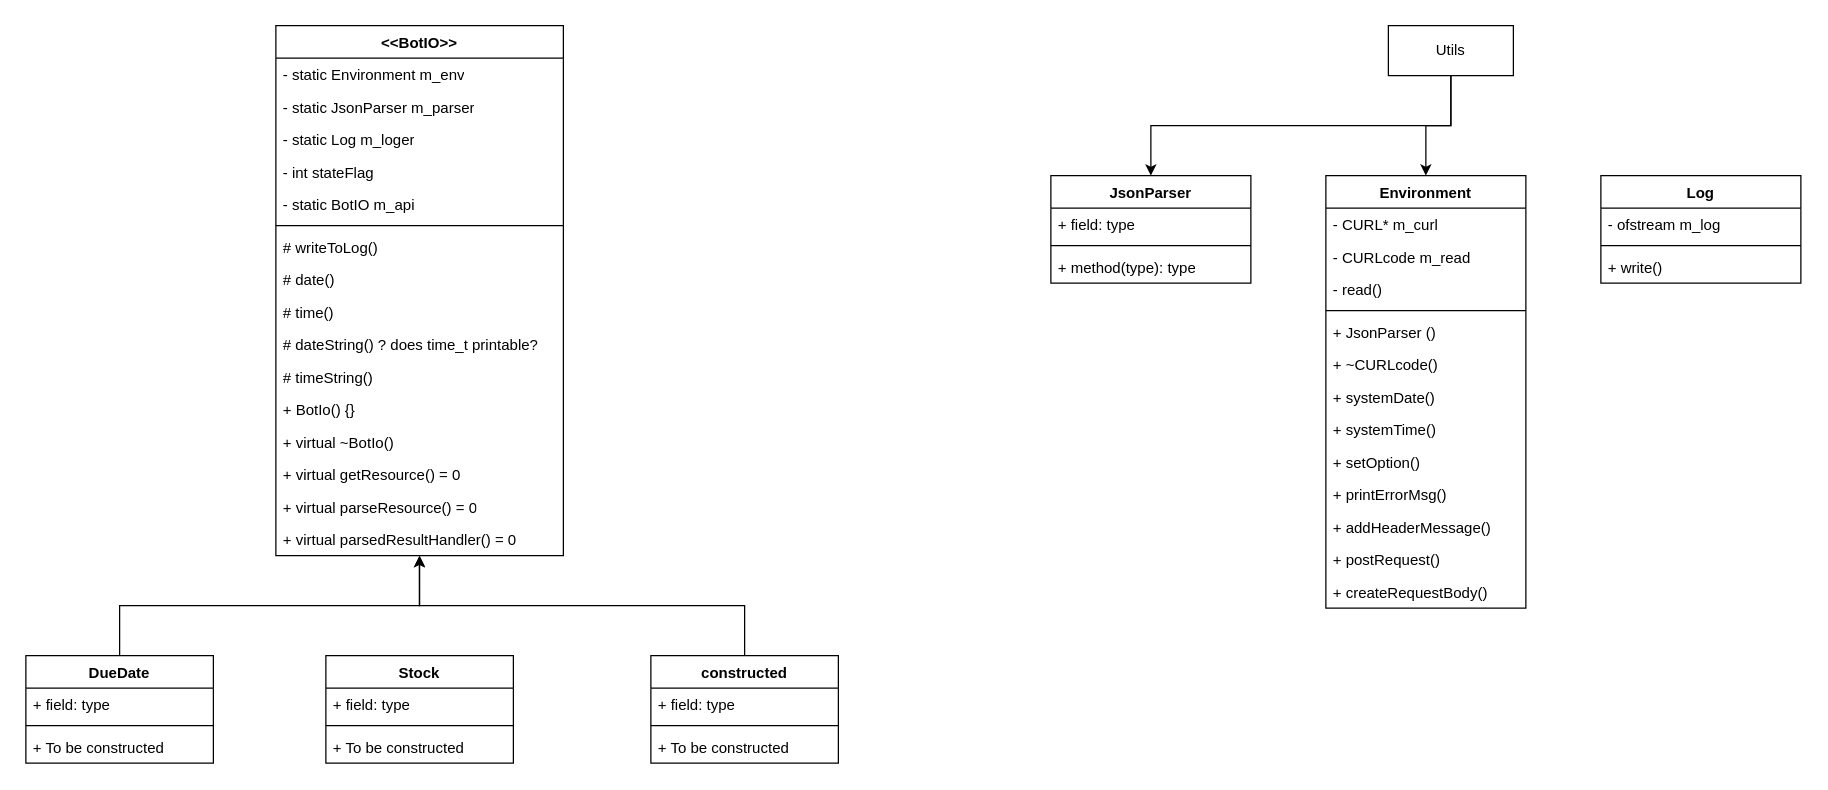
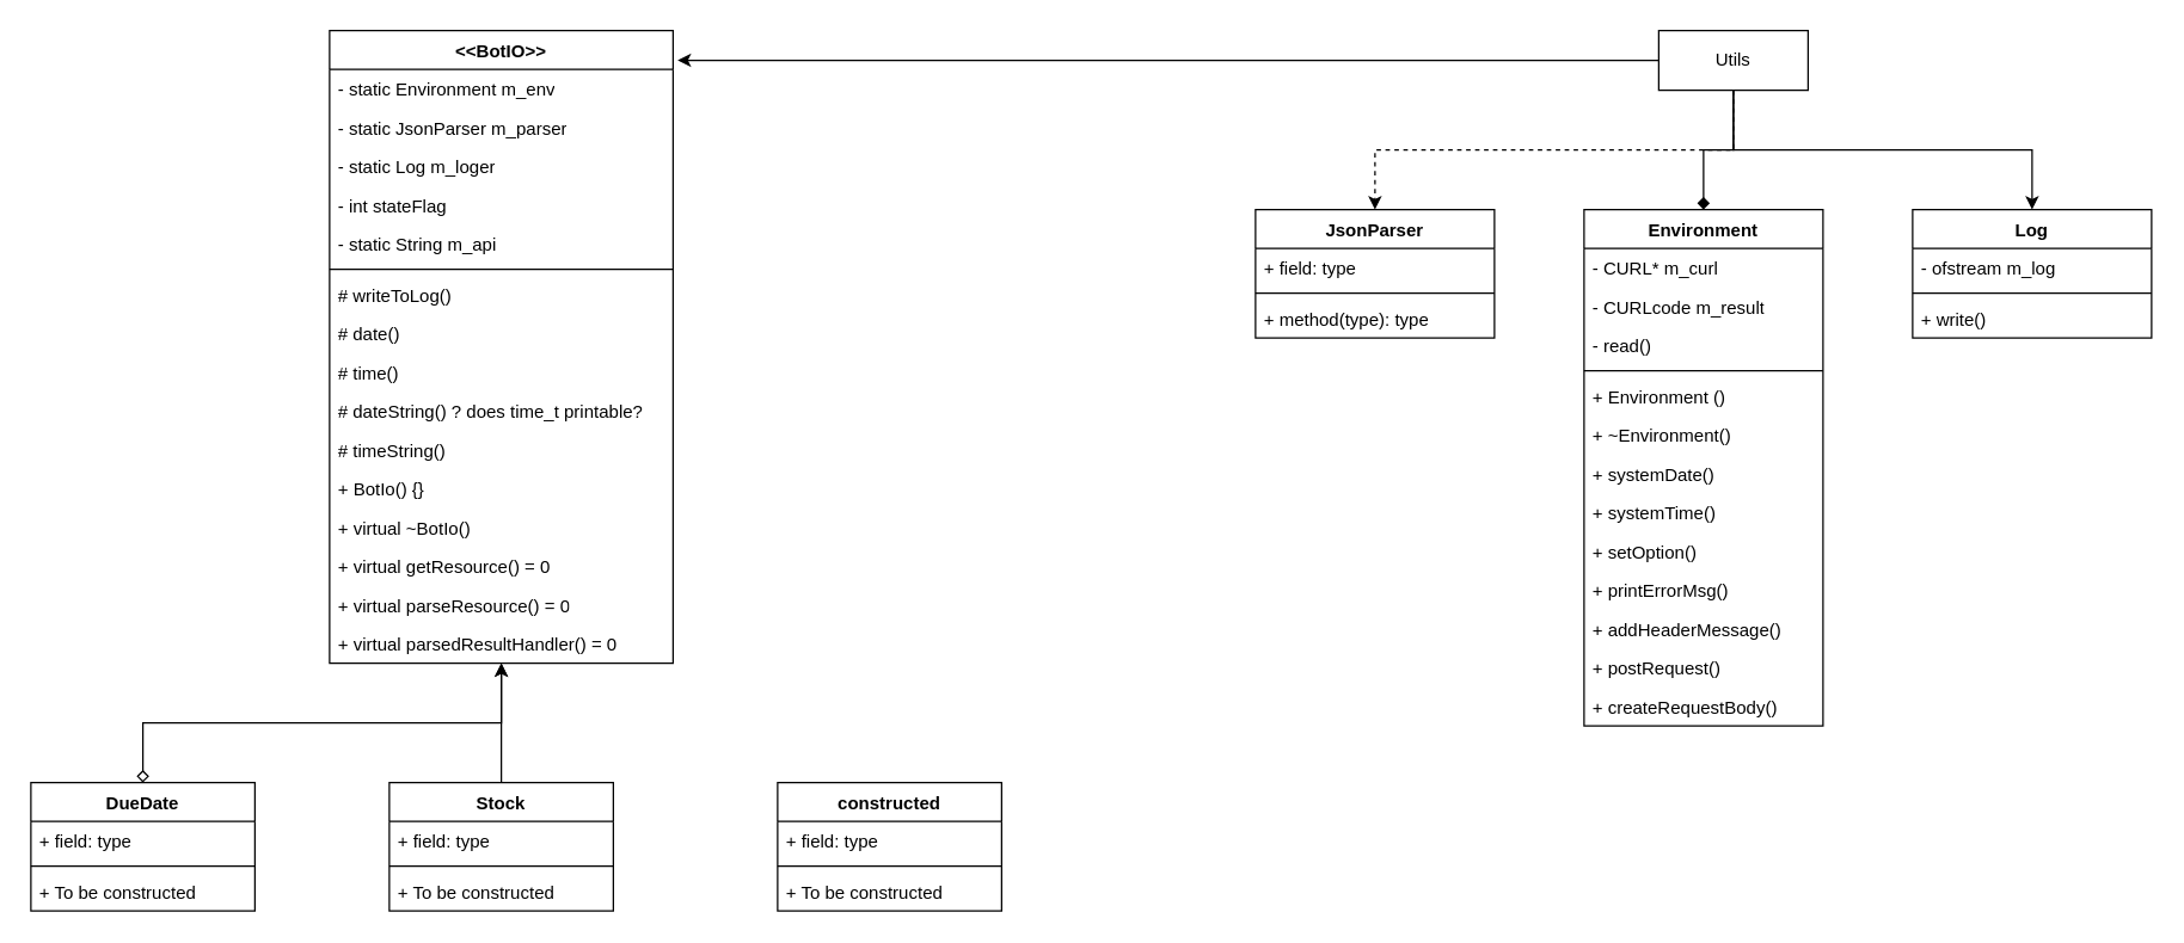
+ <mxCell id="59" style="edgeStyle=orthogonalEdgeStyle;rounded=0;orthogonalLoop=1;jettySize=auto;html=1;exitX=0;exitY=0.5;exitDx=0;exitDy=0;entryX=1.013;entryY=0.047;entryDx=0;entryDy=0;entryPerimeter=0;" edge="1" parent="1" source="60" target="3"><mxGeometry relative="1" as="geometry" /></mxCell>
- <mxCell id="56" style="edgeStyle=orthogonalEdgeStyle;rounded=0;orthogonalLoop=1;jettySize=auto;html=1;exitX=0.5;exitY=1;exitDx=0;exitDy=0;" edge="1" parent="1" source="60" target="24"><mxGeometry relative="1" as="geometry" /></mxCell>
+ <mxCell id="56" style="edgeStyle=orthogonalEdgeStyle;rounded=0;orthogonalLoop=1;jettySize=auto;html=1;exitX=0.5;exitY=1;exitDx=0;exitDy=0;dashed=1;" edge="1" parent="1" source="60" target="24"><mxGeometry relative="1" as="geometry" /></mxCell>
+ <mxCell id="58" style="edgeStyle=orthogonalEdgeStyle;rounded=0;orthogonalLoop=1;jettySize=auto;html=1;exitX=0.5;exitY=1;exitDx=0;exitDy=0;entryX=0.5;entryY=0;entryDx=0;entryDy=0;" edge="1" parent="1" source="60" target="20"><mxGeometry relative="1" as="geometry" /></mxCell>
- <mxCell id="57" style="edgeStyle=orthogonalEdgeStyle;rounded=0;orthogonalLoop=1;jettySize=auto;html=1;exitX=0.5;exitY=1;exitDx=0;exitDy=0;entryX=0.5;entryY=0;entryDx=0;entryDy=0;" edge="1" parent="1" source="60" target="28"><mxGeometry relative="1" as="geometry" /></mxCell>
+ <mxCell id="57" style="edgeStyle=orthogonalEdgeStyle;rounded=0;orthogonalLoop=1;jettySize=auto;html=1;exitX=0.5;exitY=1;exitDx=0;exitDy=0;entryX=0.5;entryY=0;entryDx=0;entryDy=0;endArrow=diamond;" edge="1" parent="1" source="60" target="28"><mxGeometry relative="1" as="geometry" /></mxCell>
- <mxCell id="8" value="- static BotIO m_api" style="text;strokeColor=none;fillColor=none;align=left;verticalAlign=top;spacingLeft=4;spacingRight=4;overflow=hidden;rotatable=0;points=[[0,0.5],[1,0.5]];portConstraint=eastwest;whiteSpace=wrap;html=1;" parent="3" vertex="1"><mxGeometry y="130" width="230" height="26" as="geometry" /></mxCell>
+ <mxCell id="8" value="- static String m_api" style="text;strokeColor=none;fillColor=none;align=left;verticalAlign=top;spacingLeft=4;spacingRight=4;overflow=hidden;rotatable=0;points=[[0,0.5],[1,0.5]];portConstraint=eastwest;whiteSpace=wrap;html=1;" parent="3" vertex="1"><mxGeometry y="130" width="230" height="26" as="geometry" /></mxCell>
- <mxCell id="30" value="- CURLcode m_read" style="text;strokeColor=none;fillColor=none;align=left;verticalAlign=top;spacingLeft=4;spacingRight=4;overflow=hidden;rotatable=0;points=[[0,0.5],[1,0.5]];portConstraint=eastwest;whiteSpace=wrap;html=1;" parent="28" vertex="1"><mxGeometry y="52" width="160" height="26" as="geometry" /></mxCell>
+ <mxCell id="30" value="- CURLcode m_result" style="text;strokeColor=none;fillColor=none;align=left;verticalAlign=top;spacingLeft=4;spacingRight=4;overflow=hidden;rotatable=0;points=[[0,0.5],[1,0.5]];portConstraint=eastwest;whiteSpace=wrap;html=1;" parent="28" vertex="1"><mxGeometry y="52" width="160" height="26" as="geometry" /></mxCell>
- <mxCell id="33" value="+ JsonParser ()&amp;nbsp;" style="text;strokeColor=none;fillColor=none;align=left;verticalAlign=top;spacingLeft=4;spacingRight=4;overflow=hidden;rotatable=0;points=[[0,0.5],[1,0.5]];portConstraint=eastwest;whiteSpace=wrap;html=1;" parent="28" vertex="1"><mxGeometry y="112" width="160" height="26" as="geometry" /></mxCell>
+ <mxCell id="33" value="+ Environment ()&amp;nbsp;" style="text;strokeColor=none;fillColor=none;align=left;verticalAlign=top;spacingLeft=4;spacingRight=4;overflow=hidden;rotatable=0;points=[[0,0.5],[1,0.5]];portConstraint=eastwest;whiteSpace=wrap;html=1;" parent="28" vertex="1"><mxGeometry y="112" width="160" height="26" as="geometry" /></mxCell>
- <mxCell id="34" value="+ ~CURLcode()" style="text;strokeColor=none;fillColor=none;align=left;verticalAlign=top;spacingLeft=4;spacingRight=4;overflow=hidden;rotatable=0;points=[[0,0.5],[1,0.5]];portConstraint=eastwest;whiteSpace=wrap;html=1;" parent="28" vertex="1"><mxGeometry y="138" width="160" height="26" as="geometry" /></mxCell>
+ <mxCell id="34" value="+ ~Environment()" style="text;strokeColor=none;fillColor=none;align=left;verticalAlign=top;spacingLeft=4;spacingRight=4;overflow=hidden;rotatable=0;points=[[0,0.5],[1,0.5]];portConstraint=eastwest;whiteSpace=wrap;html=1;" parent="28" vertex="1"><mxGeometry y="138" width="160" height="26" as="geometry" /></mxCell>
- <mxCell id="51" style="edgeStyle=orthogonalEdgeStyle;rounded=0;orthogonalLoop=1;jettySize=auto;html=1;entryX=0.499;entryY=1.02;entryDx=0;entryDy=0;entryPerimeter=0;" edge="1" parent="1" source="52" target="19"><mxGeometry relative="1" as="geometry" /></mxCell>
+ <mxCell id="42" style="edgeStyle=orthogonalEdgeStyle;rounded=0;orthogonalLoop=1;jettySize=auto;html=1;exitX=0.5;exitY=0;exitDx=0;exitDy=0;entryX=0.5;entryY=1;entryDx=0;entryDy=0;" edge="1" parent="1" source="43" target="3"><mxGeometry relative="1" as="geometry"><mxPoint x="335" y="450" as="targetPoint" /></mxGeometry></mxCell>
- <mxCell id="2" value="" style="edgeStyle=orthogonalEdgeStyle;rounded=0;orthogonalLoop=1;jettySize=auto;html=1;startArrow=classic;startFill=1;endArrow=none;endFill=0;entryX=0.5;entryY=0;entryDx=0;entryDy=0;exitX=0.5;exitY=1;exitDx=0;exitDy=0;" edge="1" parent="1" source="3" target="47"><mxGeometry relative="1" as="geometry" /></mxCell>
+ <mxCell id="2" value="" style="edgeStyle=orthogonalEdgeStyle;rounded=0;orthogonalLoop=1;jettySize=auto;html=1;startArrow=classic;startFill=1;endArrow=diamond;endFill=0;entryX=0.5;entryY=0;entryDx=0;entryDy=0;exitX=0.5;exitY=1;exitDx=0;exitDy=0;" edge="1" parent="1" source="3" target="47"><mxGeometry relative="1" as="geometry" /></mxCell>
